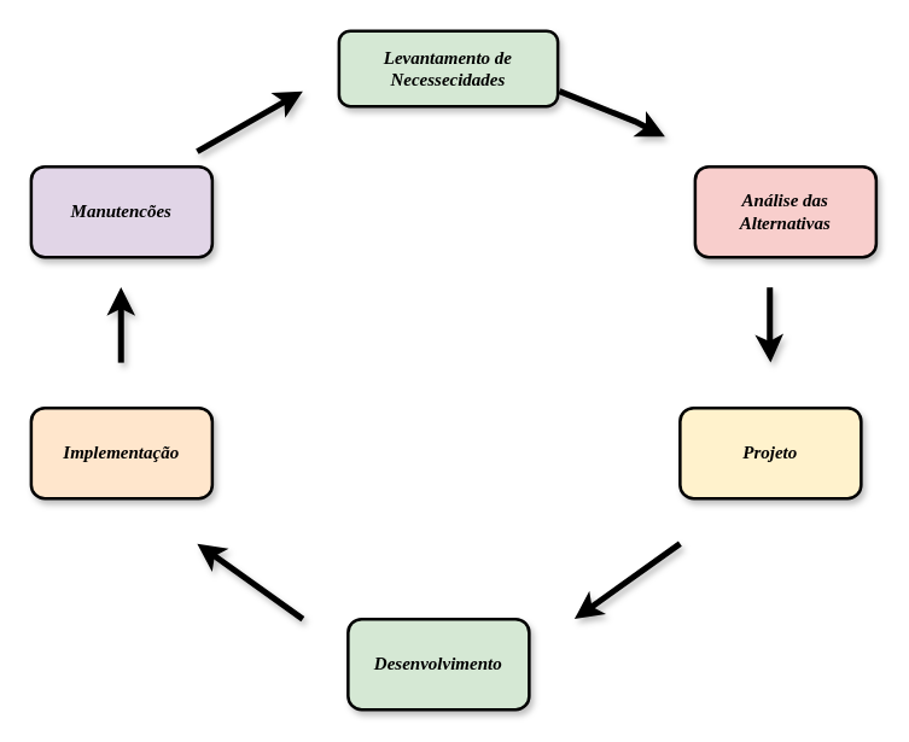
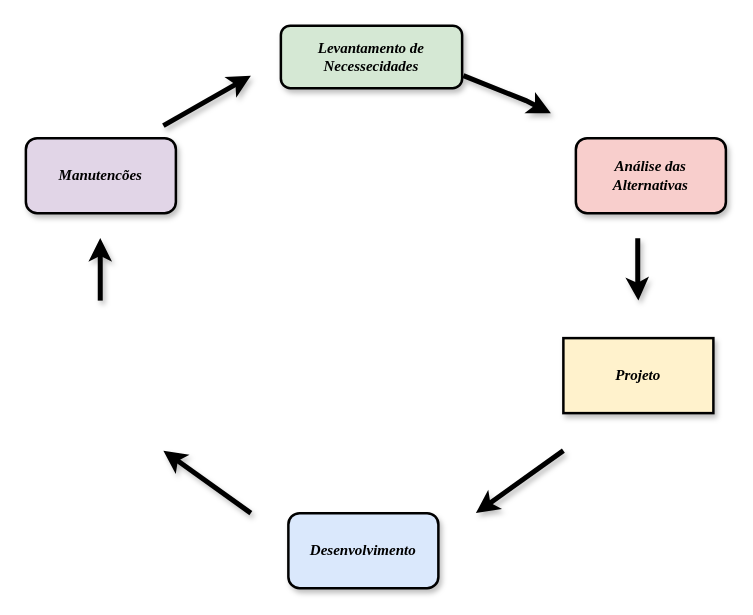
- <mxCell id="10" value="&lt;i&gt;&lt;b&gt;&lt;font face=&quot;Verdana&quot;&gt;Implementação&lt;/font&gt;&lt;/b&gt;&lt;/i&gt;" style="rounded=1;whiteSpace=wrap;html=1;strokeWidth=2;shadow=1;fillColor=#ffe6cc;strokeColor=#000000;" vertex="1" parent="1"><mxGeometry x="20" y="270" width="120" height="60" as="geometry" /></mxCell>
- <mxCell id="6" value="&lt;i&gt;&lt;b&gt;&lt;font face=&quot;Verdana&quot;&gt;Projeto&lt;/font&gt;&lt;/b&gt;&lt;/i&gt;" style="rounded=1;whiteSpace=wrap;html=1;fillColor=#fff2cc;strokeColor=#000000;strokeWidth=2;shadow=1;" vertex="1" parent="1"><mxGeometry x="450" y="270" width="120" height="60" as="geometry" /></mxCell>
+ <mxCell id="6" value="&lt;i&gt;&lt;b&gt;&lt;font face=&quot;Verdana&quot;&gt;Projeto&lt;/font&gt;&lt;/b&gt;&lt;/i&gt;" style="whiteSpace=wrap;html=1;fillColor=#fff2cc;strokeColor=#000000;strokeWidth=2;shadow=1;rounded=0;" vertex="1" parent="1"><mxGeometry x="450" y="270" width="120" height="60" as="geometry" /></mxCell>
- <mxCell id="8" value="&lt;font face=&quot;Verdana&quot;&gt;&lt;i&gt;&lt;b&gt;Desenvolvimento&lt;/b&gt;&lt;/i&gt;&lt;/font&gt;" style="rounded=1;whiteSpace=wrap;html=1;shadow=1;strokeWidth=2;fillColor=#d5e8d4;strokeColor=#000000;" vertex="1" parent="1"><mxGeometry x="230" y="410" width="120" height="60" as="geometry" /></mxCell>
+ <mxCell id="8" value="&lt;font face=&quot;Verdana&quot;&gt;&lt;i&gt;&lt;b&gt;Desenvolvimento&lt;/b&gt;&lt;/i&gt;&lt;/font&gt;" style="rounded=1;whiteSpace=wrap;html=1;shadow=1;strokeWidth=2;fillColor=#dae8fc;strokeColor=#000000;" vertex="1" parent="1"><mxGeometry x="230" y="410" width="120" height="60" as="geometry" /></mxCell>
